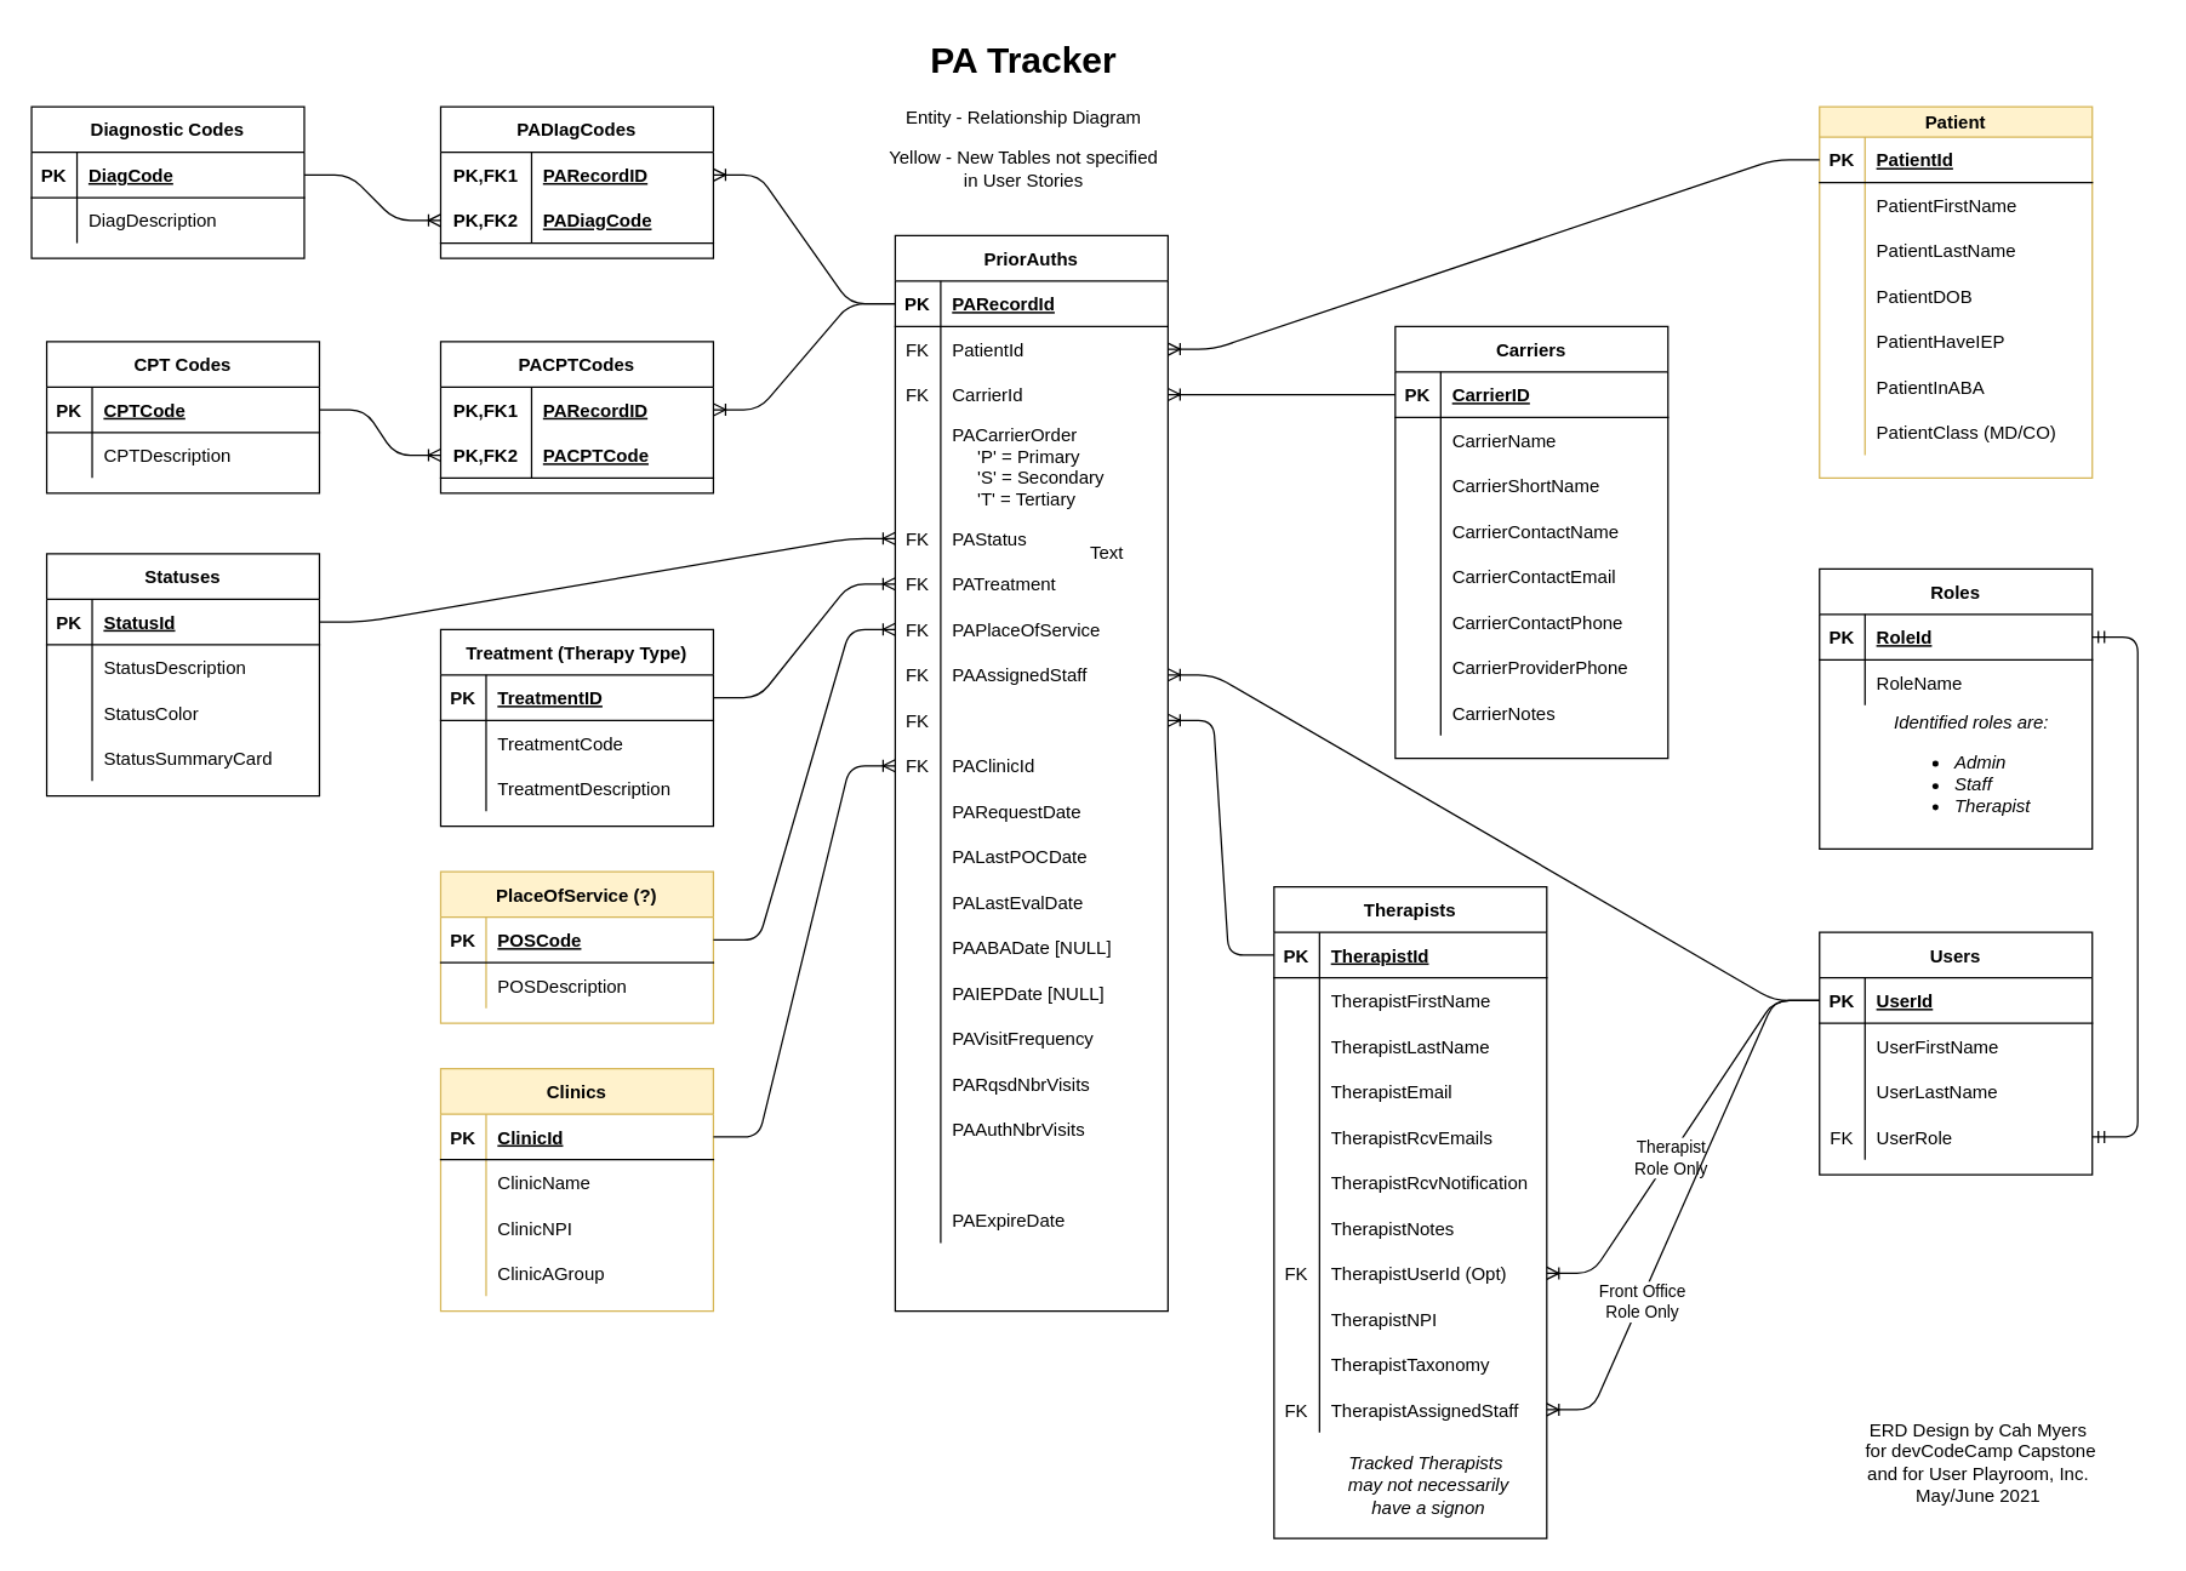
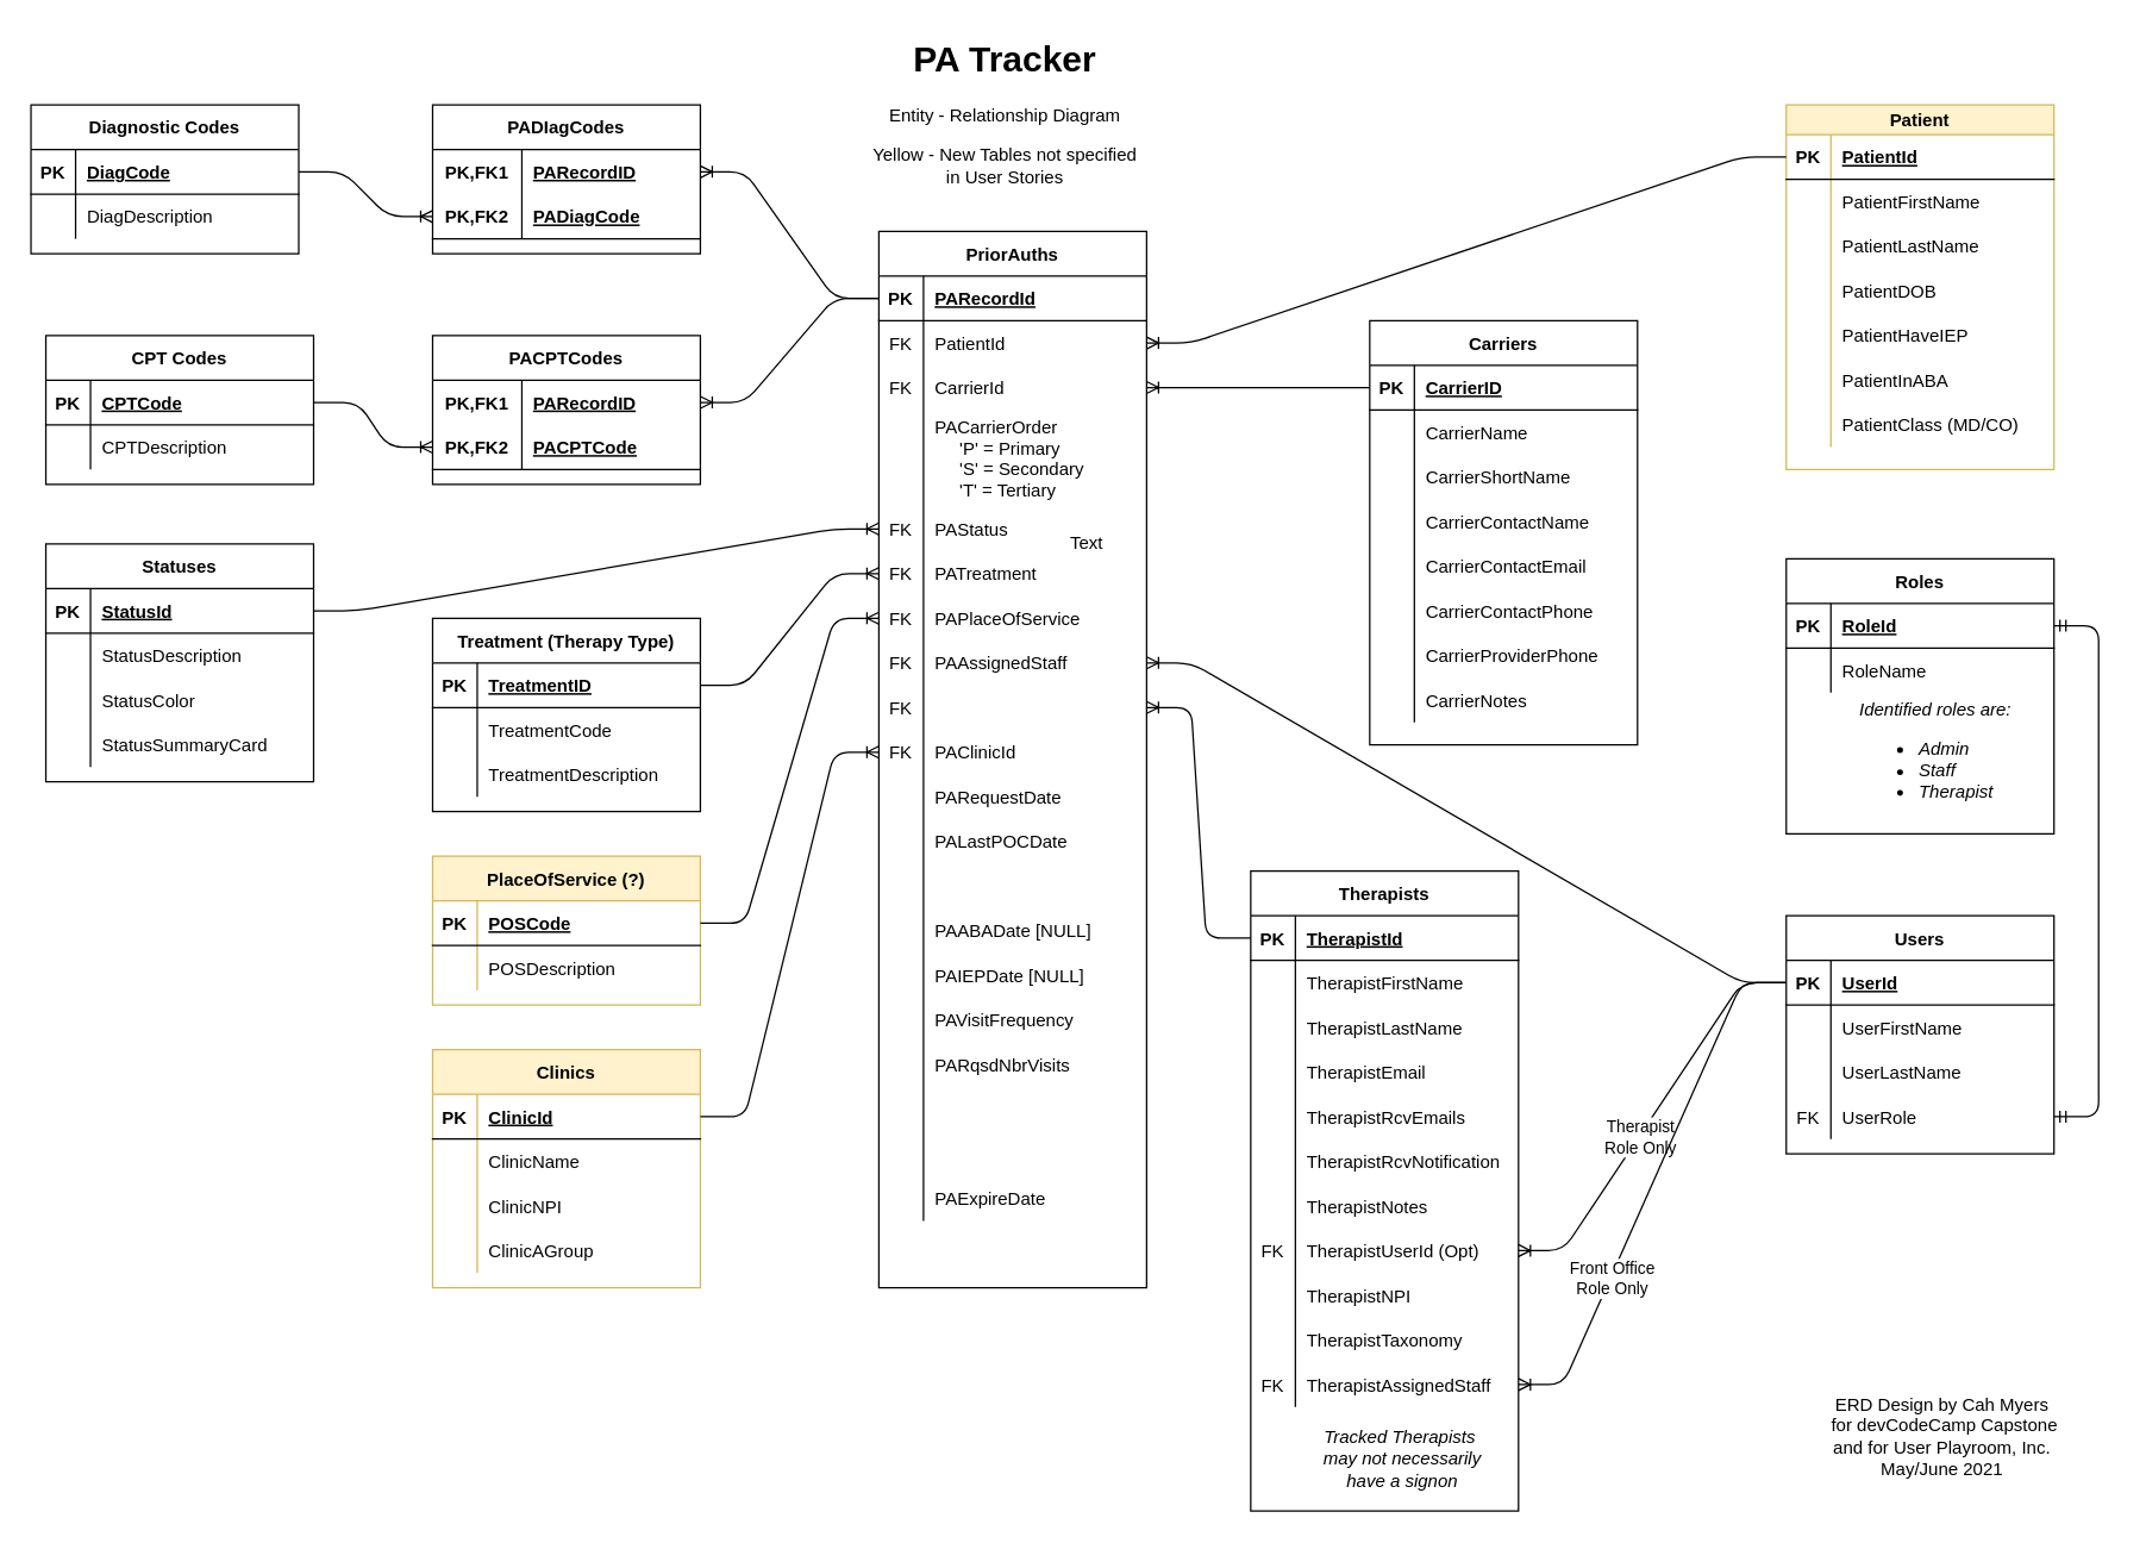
- <mxCell id="144" value="PALastEvalDate" style="shape=partialRectangle;connectable=0;fillColor=none;top=0;left=0;bottom=0;right=0;align=left;spacingLeft=6;overflow=hidden;" vertex="1" parent="142"><mxGeometry x="30" width="150" height="30" as="geometry" /></mxCell>
- <mxCell id="159" value="PAAuthNbrVisits" style="shape=partialRectangle;connectable=0;fillColor=none;top=0;left=0;bottom=0;right=0;align=left;spacingLeft=6;overflow=hidden;" vertex="1" parent="157"><mxGeometry x="30" width="150" height="30" as="geometry" /></mxCell>
